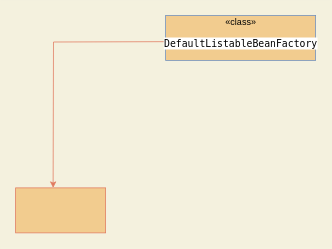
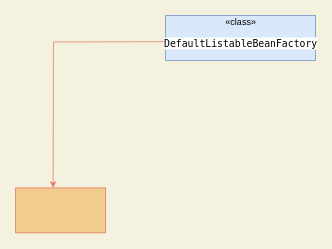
- <mxCell id="4" value="«class»&lt;br&gt;&lt;pre style=&quot;background-color:#ffffff;color:#000000;font-family:'JetBrains Mono',monospace;font-size:9.8pt;&quot;&gt;DefaultListableBeanFactory&lt;/pre&gt;" style="html=1;strokeColor=#6c8ebf;fillColor=#f2cc8f;" vertex="1" parent="1"><mxGeometry x="220" y="20" width="200" height="60" as="geometry" /></mxCell>
+ <mxCell id="4" value="«class»&lt;br&gt;&lt;pre style=&quot;background-color:#ffffff;color:#000000;font-family:'JetBrains Mono',monospace;font-size:9.8pt;&quot;&gt;DefaultListableBeanFactory&lt;/pre&gt;" style="html=1;strokeColor=#6c8ebf;fillColor=#dae8fc;" vertex="1" parent="1"><mxGeometry x="220" y="20" width="200" height="60" as="geometry" /></mxCell>
